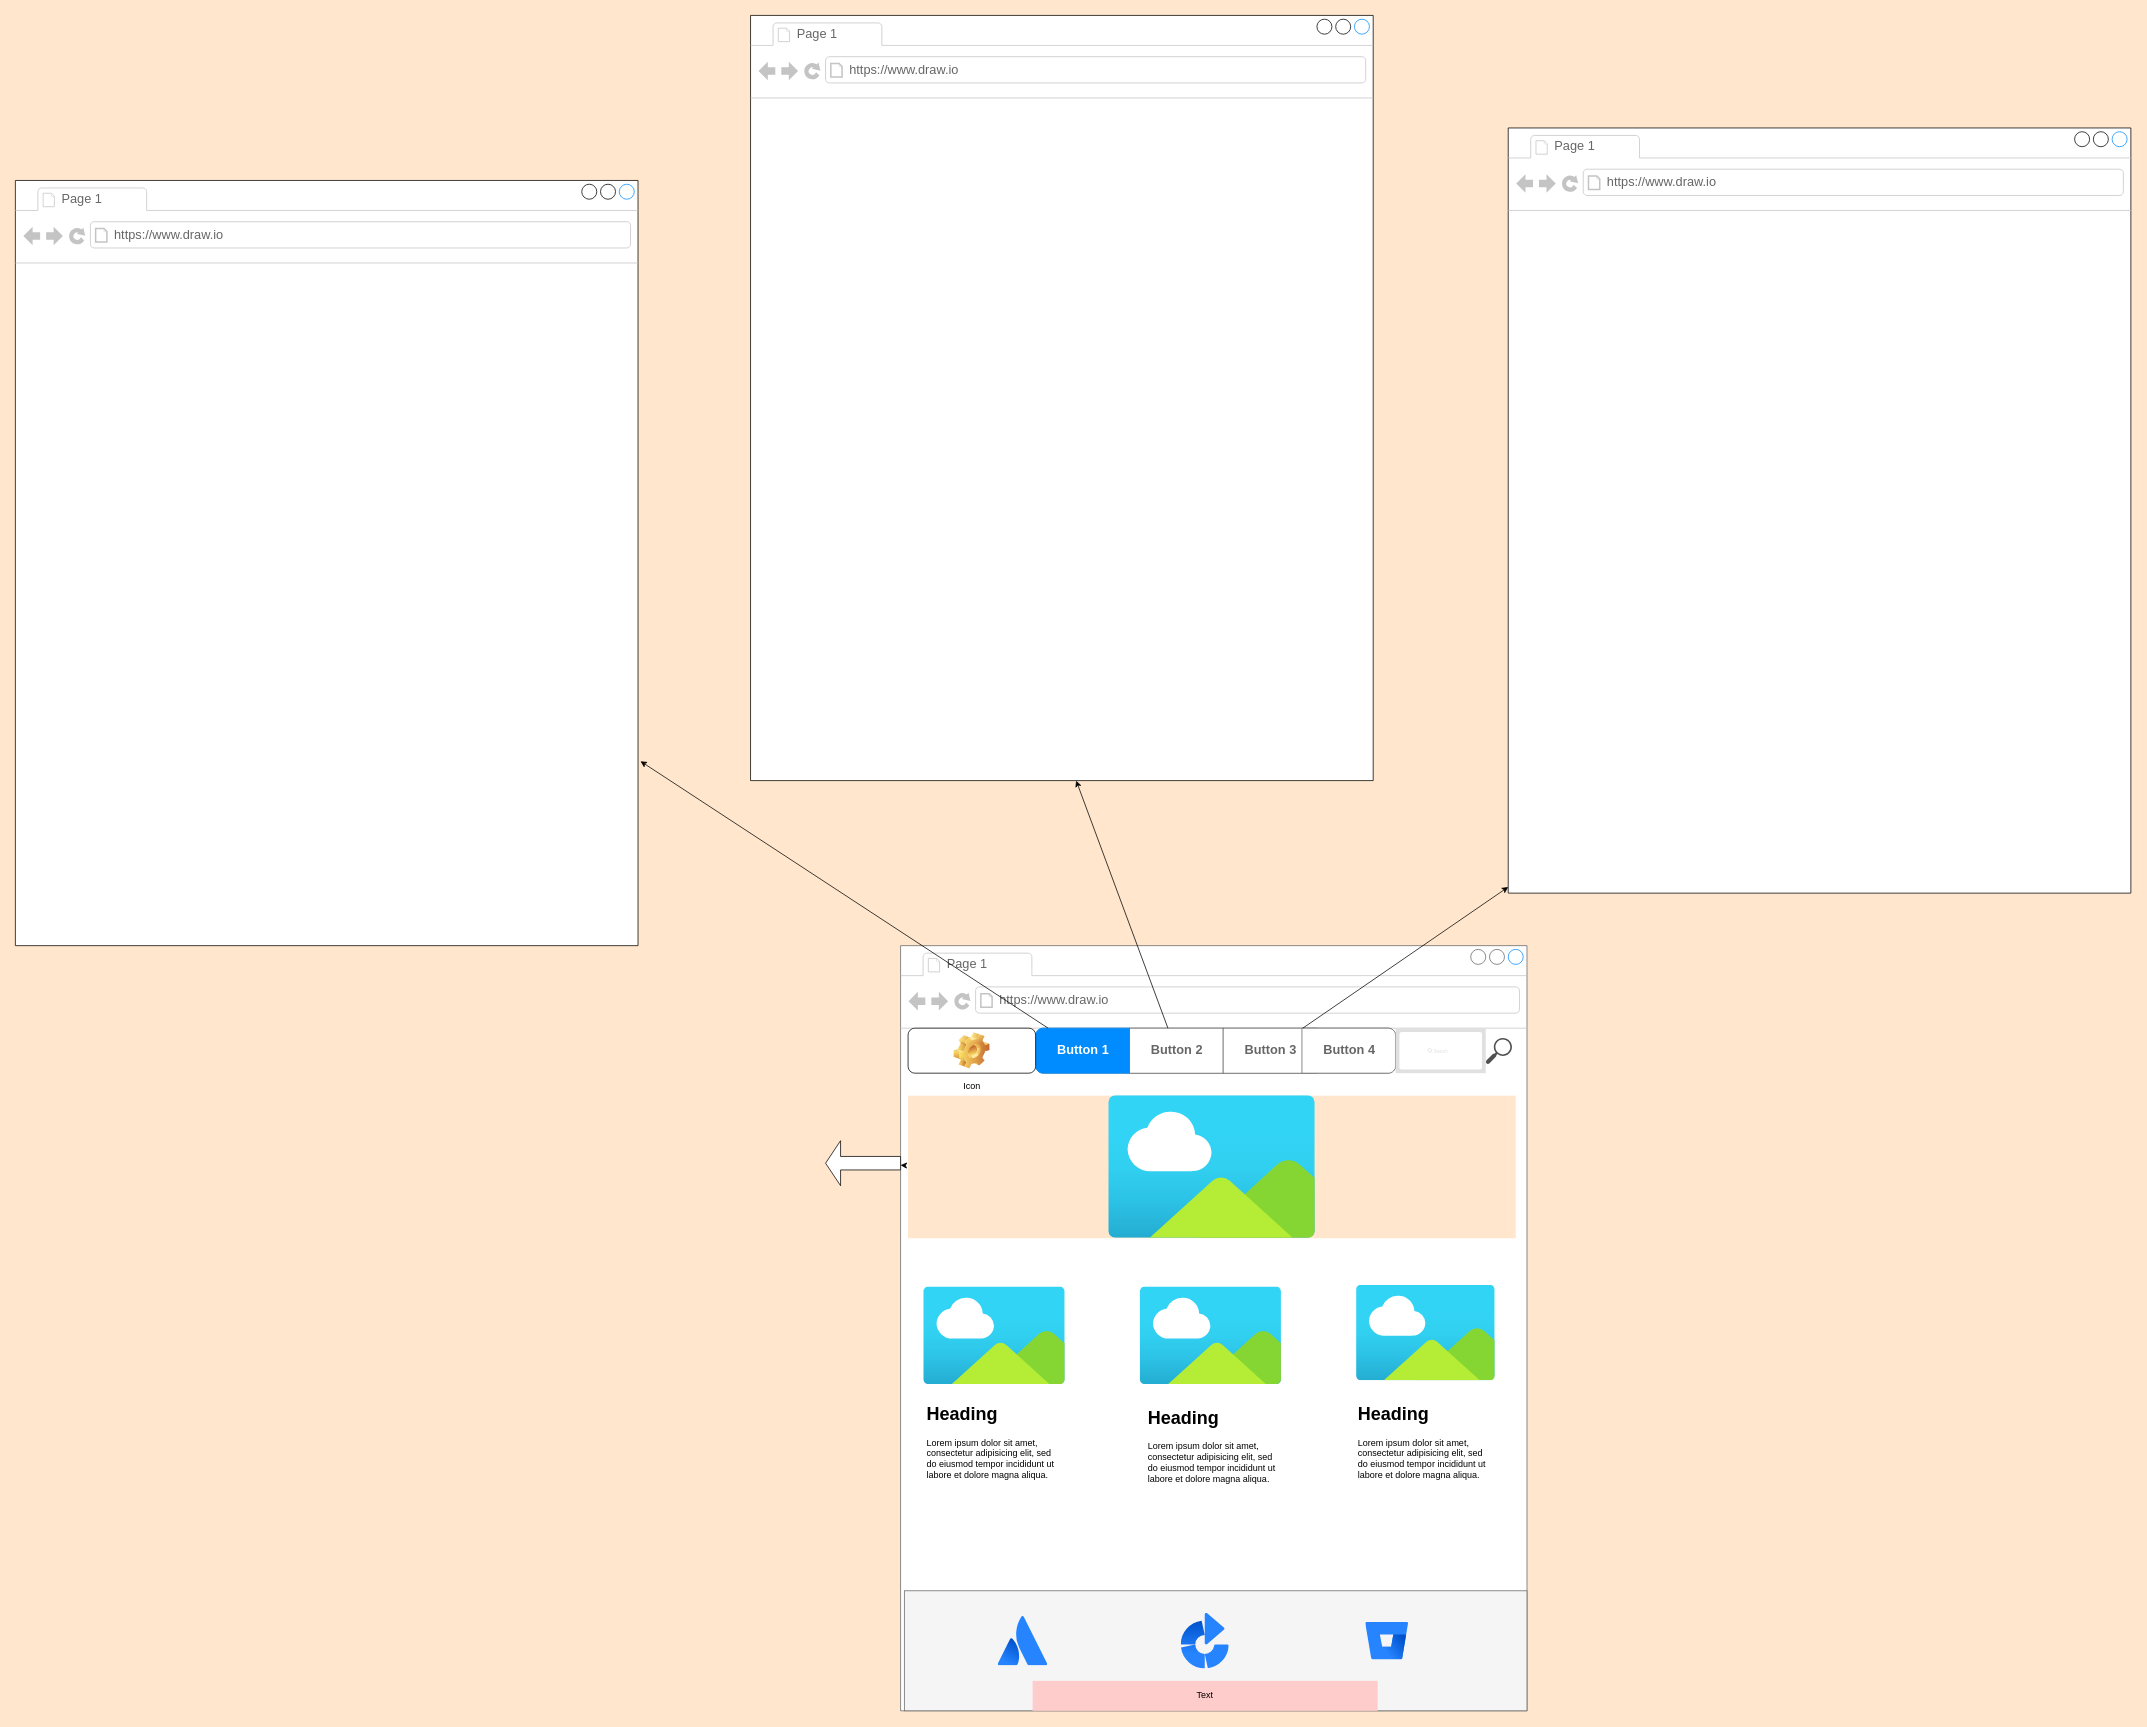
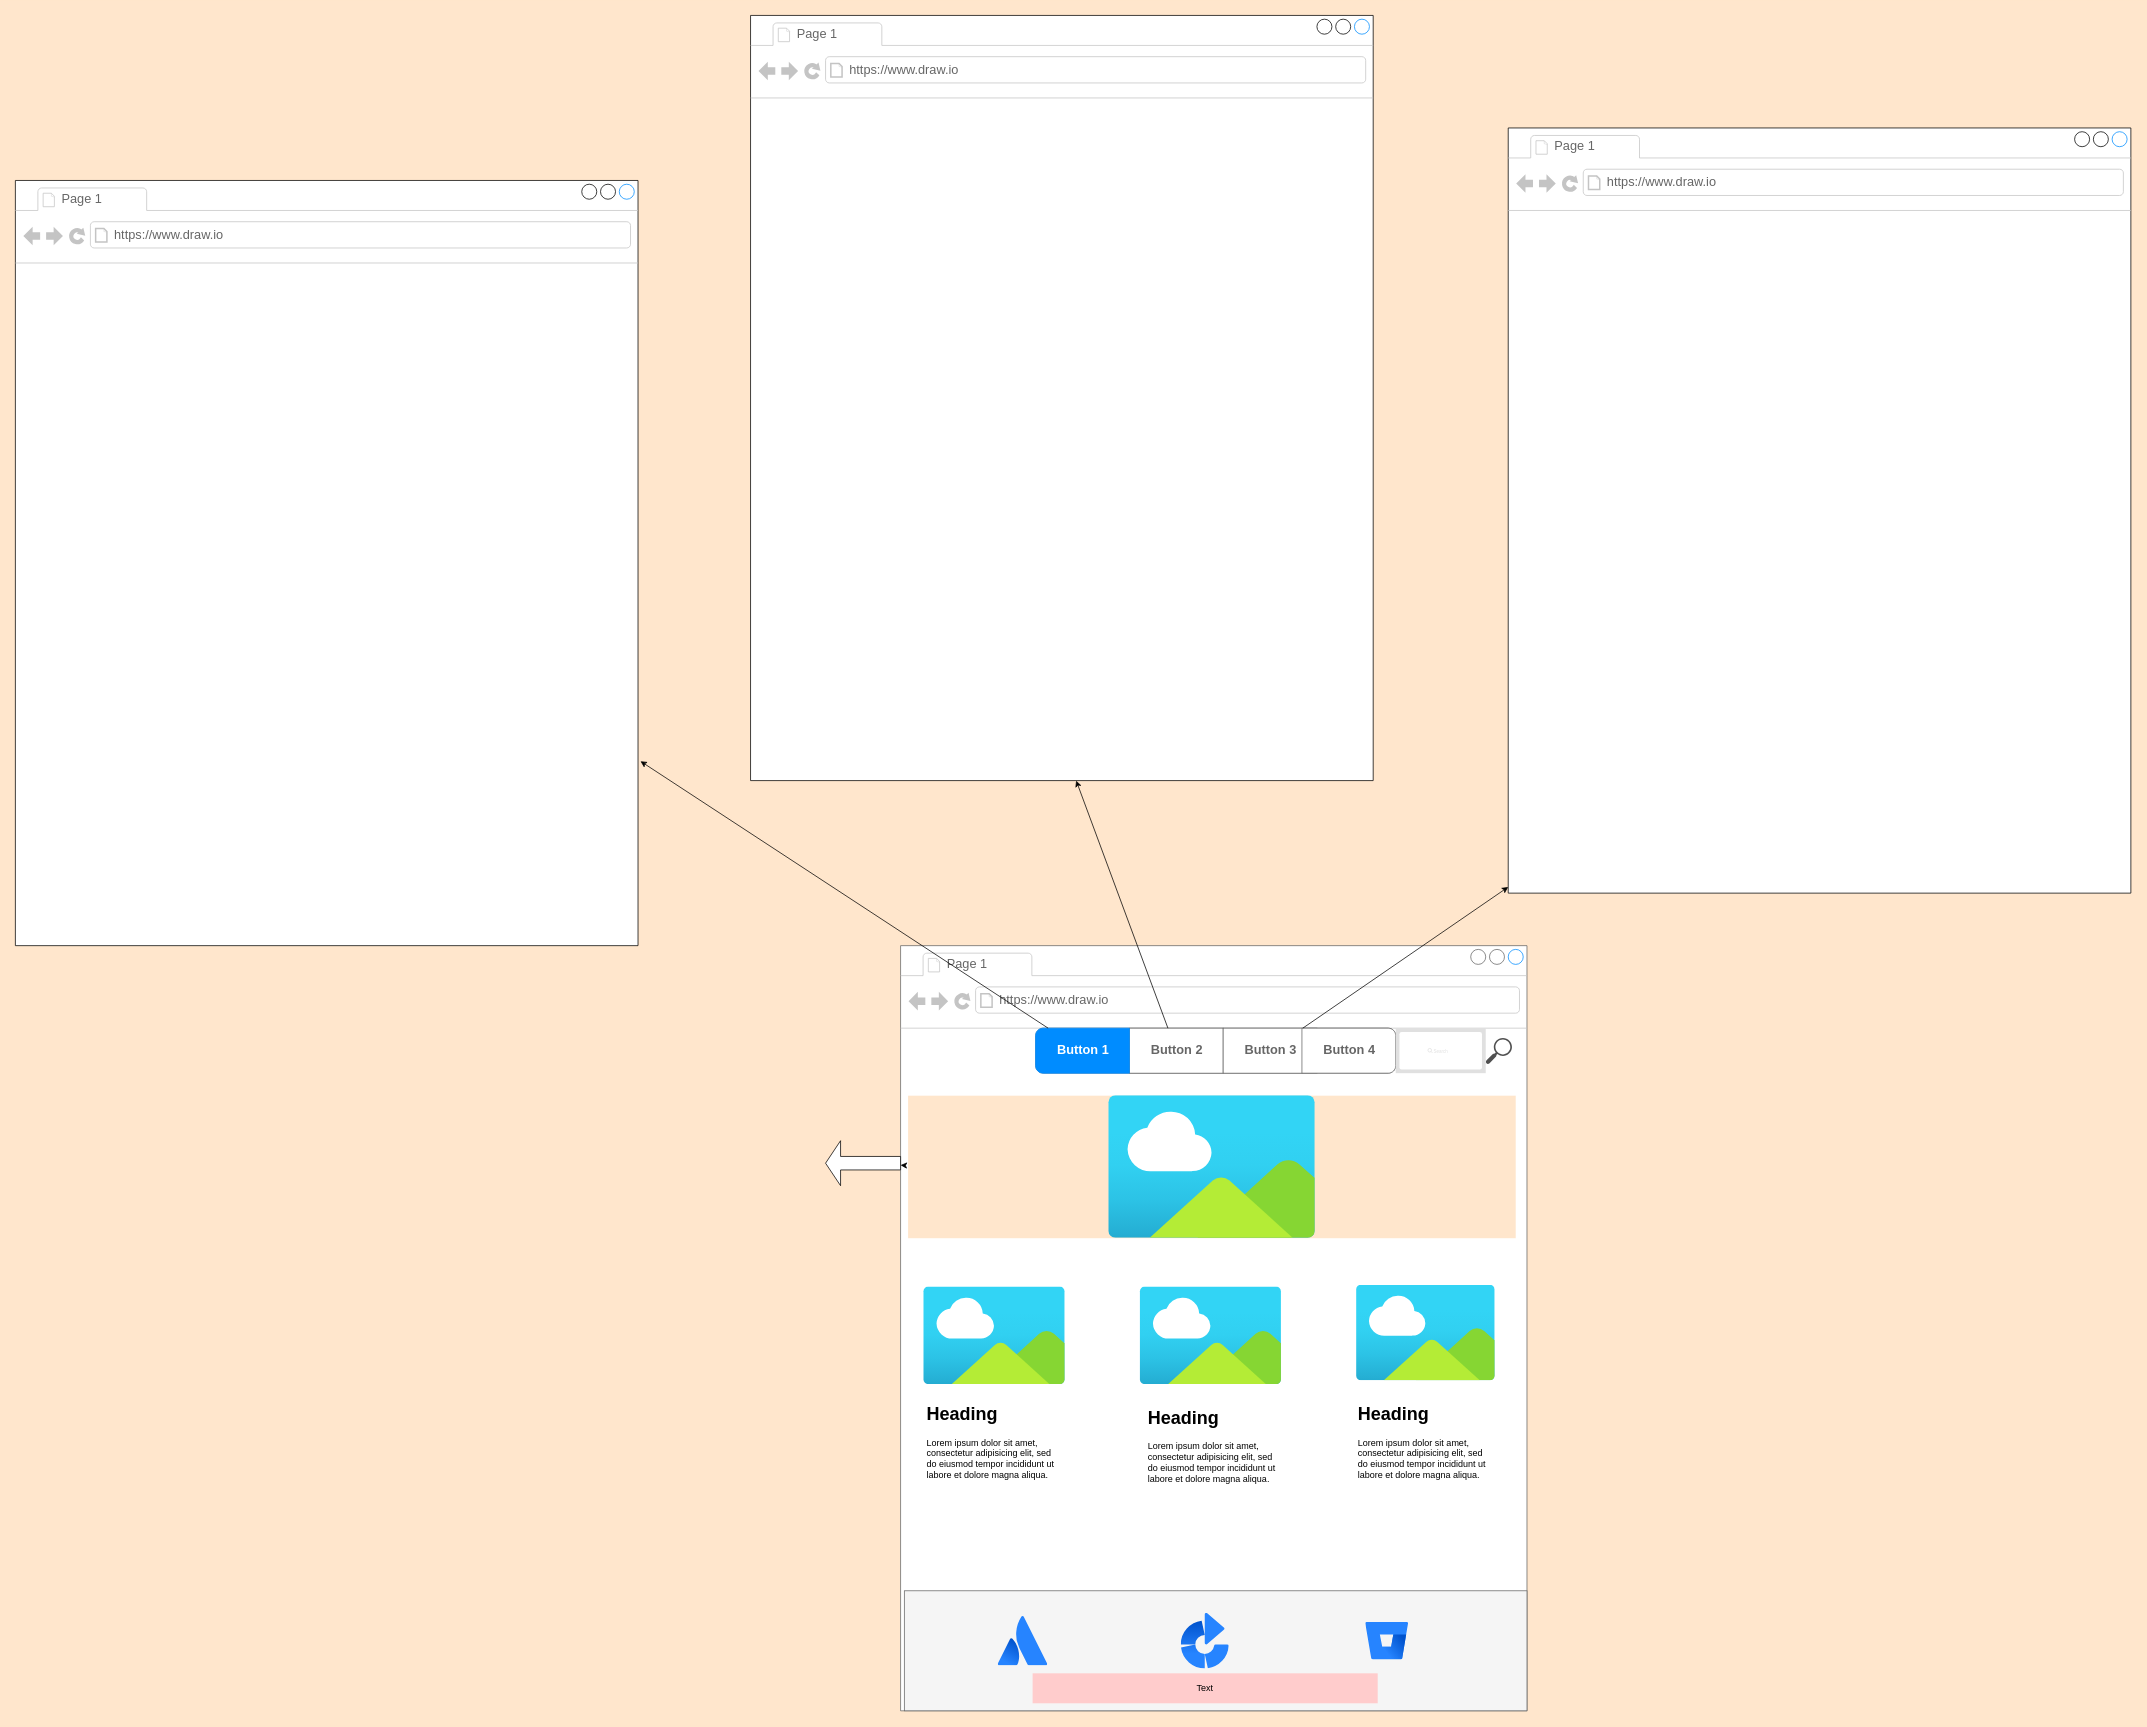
- <mxCell id="10" value="Icon" style="icon;html=1;image=img/clipart/Gear_128x128.png" vertex="1" parent="2"><mxGeometry x="10" y="110" width="170" height="60" as="geometry" /></mxCell>
- <mxCell id="23" value="Text" style="text;html=1;strokeColor=none;align=center;verticalAlign=middle;whiteSpace=wrap;rounded=0;fillColor=#FFCCCC;" vertex="1" parent="2"><mxGeometry x="176" y="980" width="460" height="40" as="geometry" /></mxCell>
+ <mxCell id="23" value="Text" style="text;html=1;strokeColor=none;align=center;verticalAlign=middle;whiteSpace=wrap;rounded=0;fillColor=#FFCCCC;" vertex="1" parent="2"><mxGeometry x="176" y="970" width="460" height="40" as="geometry" /></mxCell>
